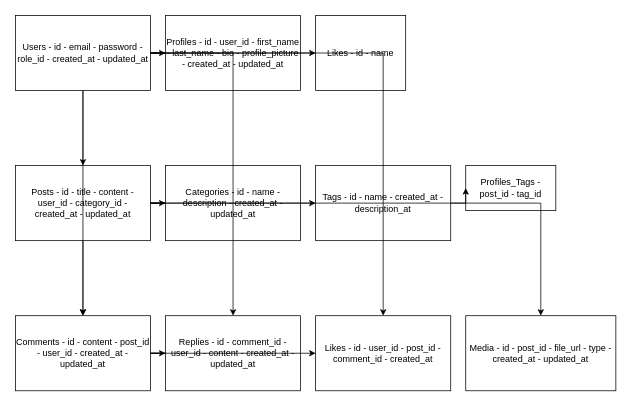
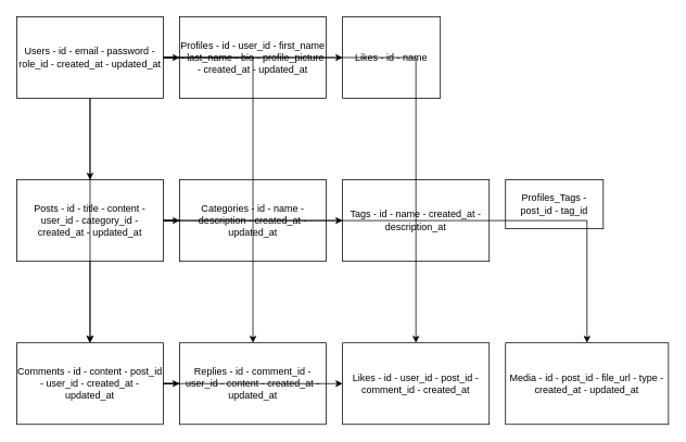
- <mxCell id="23" style="edgeStyle=orthogonalEdgeStyle;rounded=0;orthogonalLoop=1;jettySize=auto;html=1;" edge="1" parent="1" source="7" target="8"><mxGeometry relative="1" as="geometry" /></mxCell>
